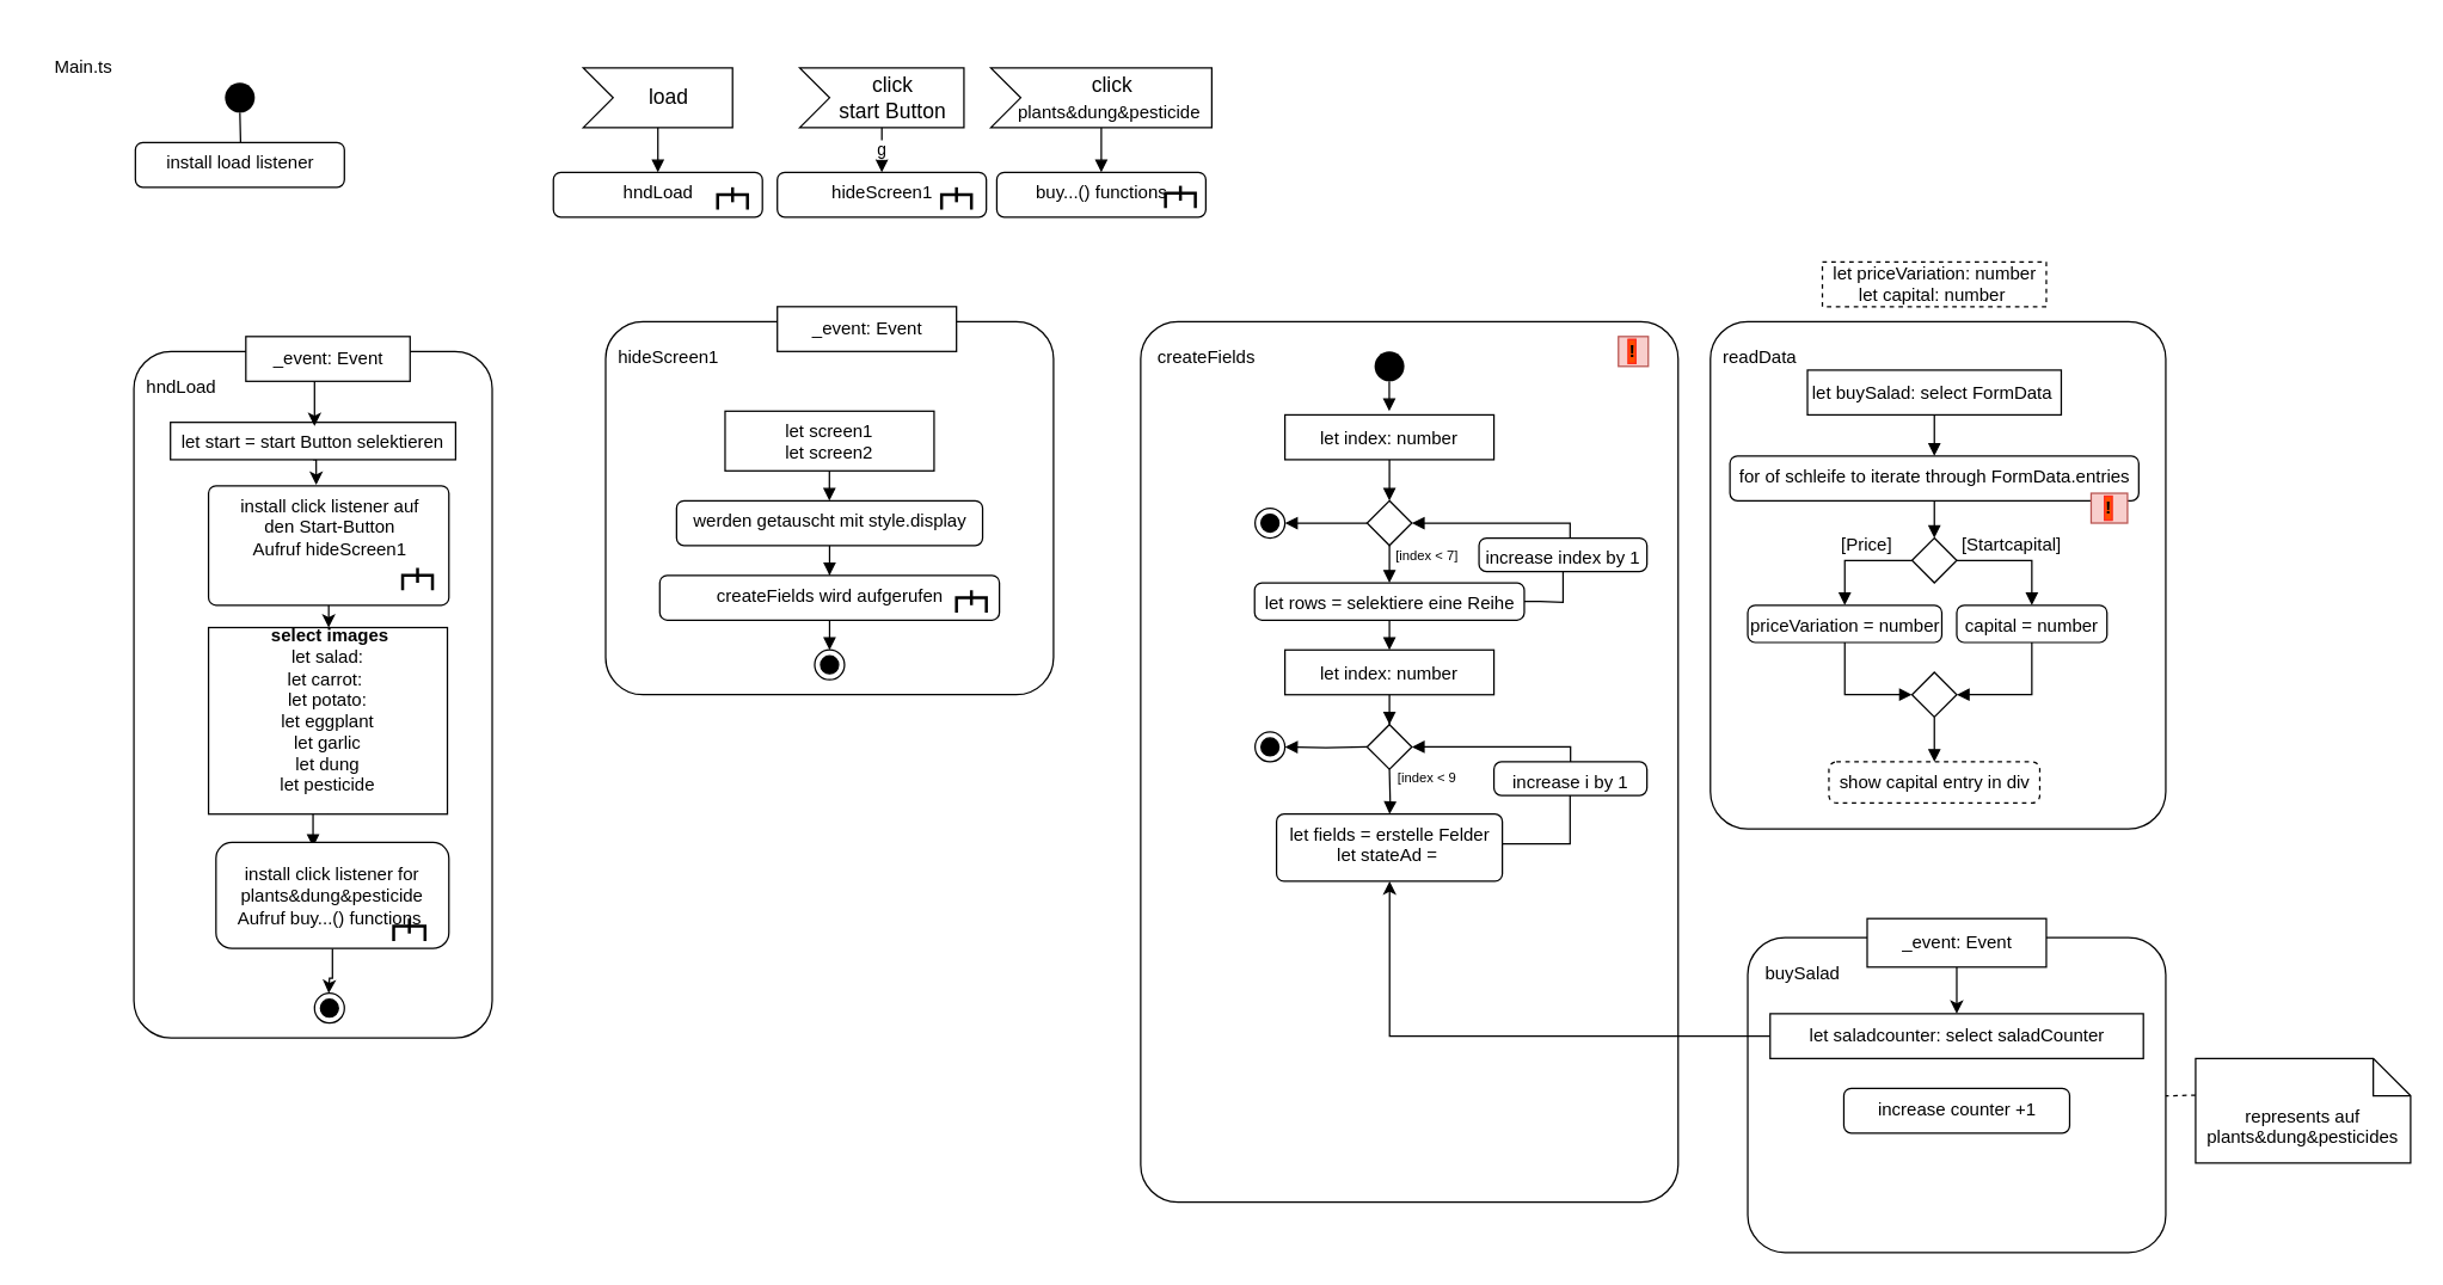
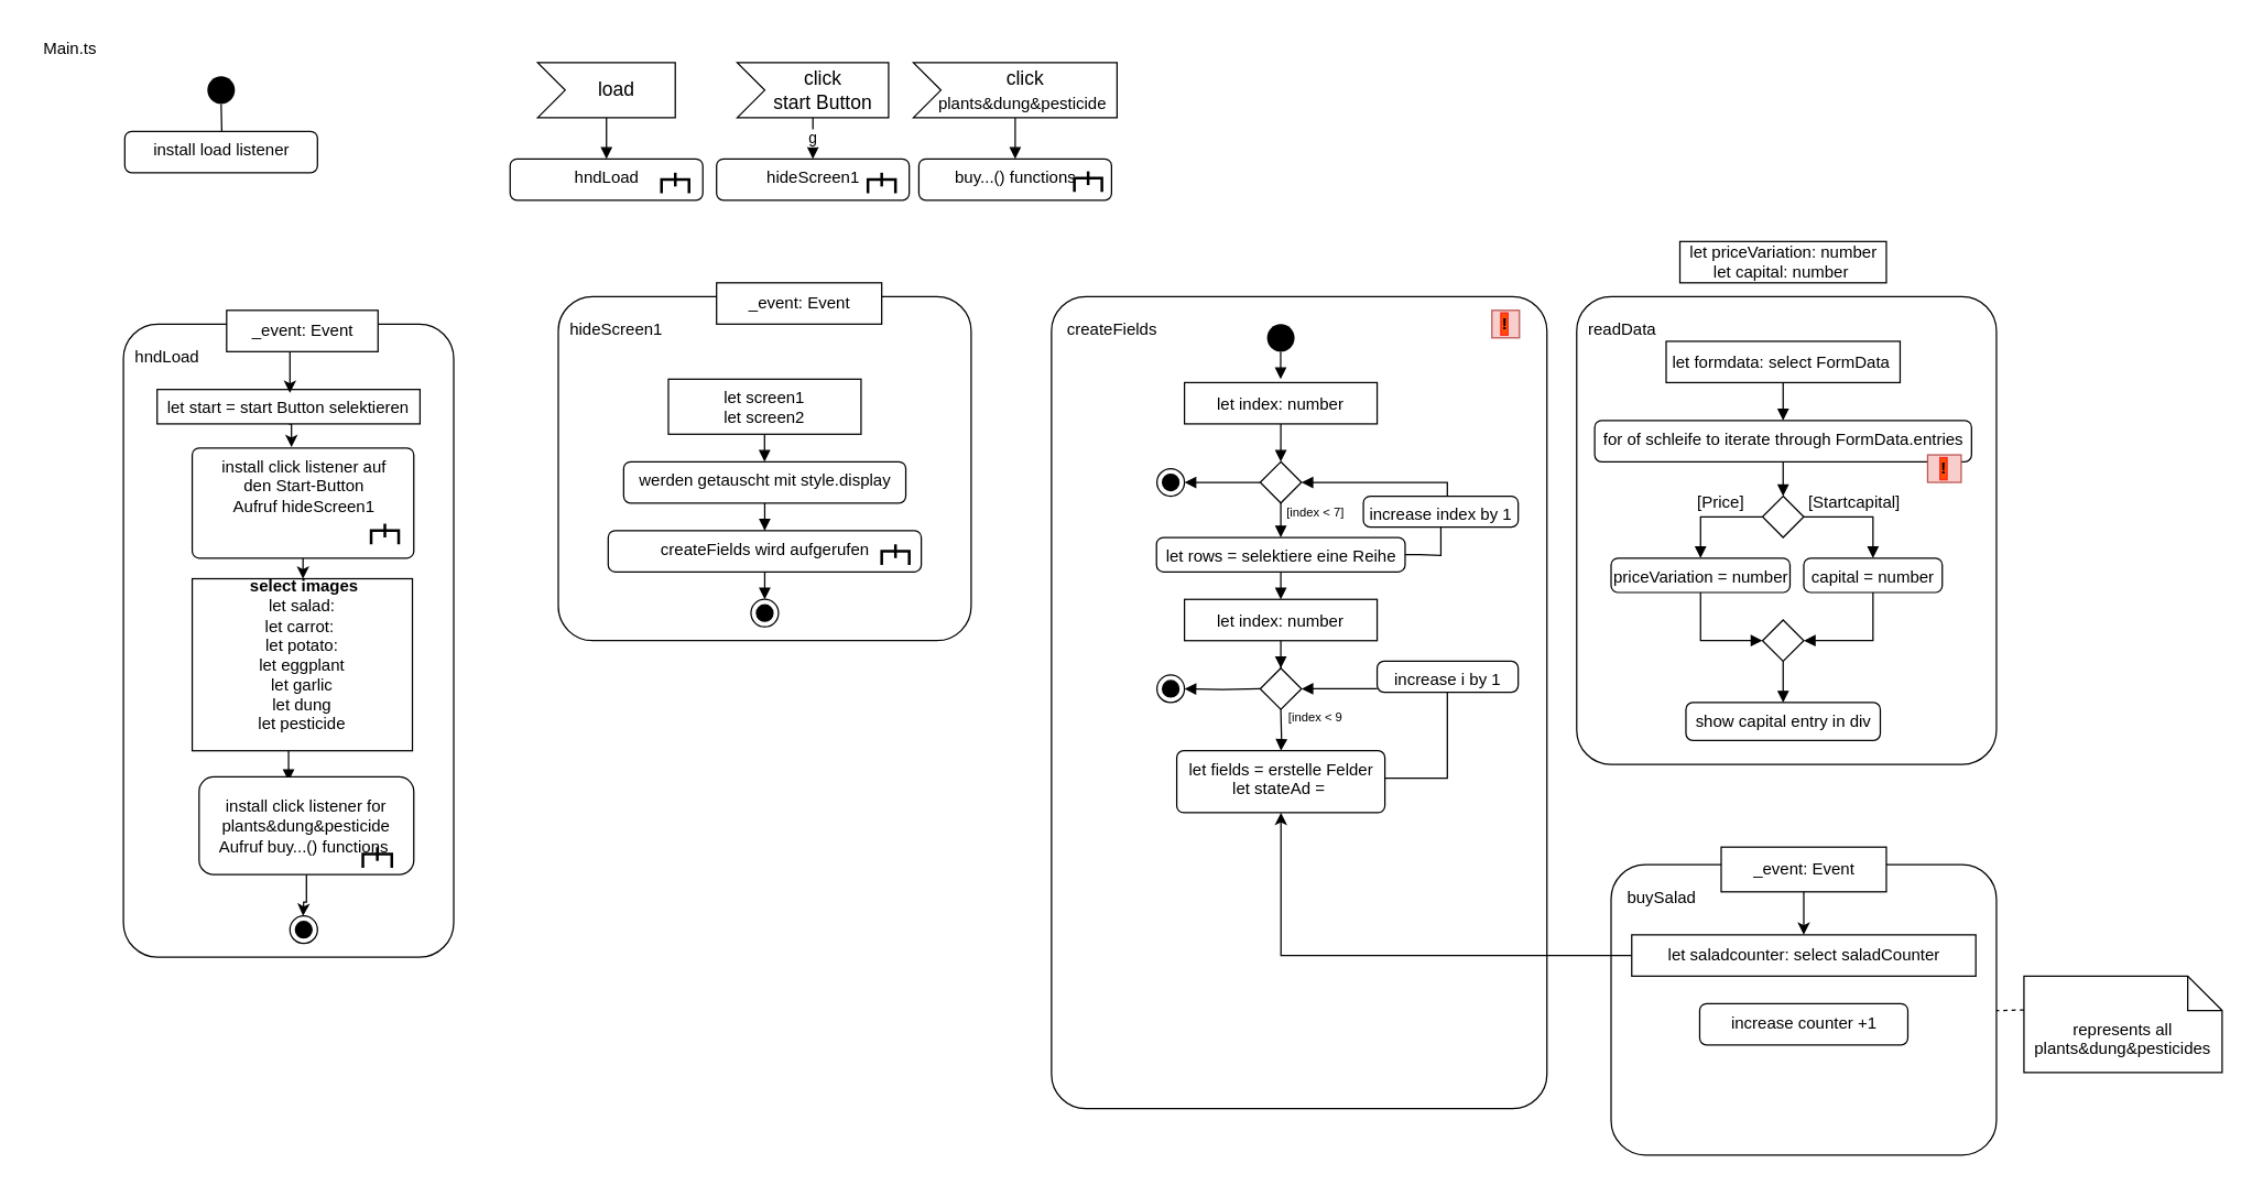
- <mxCell id="95" value="Main.ts" style="text;html=1;align=center;verticalAlign=middle;resizable=0;points=[];autosize=1;strokeColor=none;fillColor=none;" vertex="1" parent="1"><mxGeometry x="25" y="30" width="60" height="30" as="geometry" /></mxCell>
+ <mxCell id="95" value="Main.ts" style="text;html=1;align=center;verticalAlign=middle;resizable=0;points=[];autosize=1;strokeColor=none;fillColor=none;" vertex="1" parent="1"><mxGeometry x="20" y="20" width="60" height="30" as="geometry" /></mxCell>
- <mxCell id="81" value="let priceVariation: number&lt;br&gt;let capital: number&amp;nbsp;" style="html=1;labelBackgroundColor=none;labelBorderColor=none;dashed=1;" vertex="1" parent="1"><mxGeometry x="1220" y="175" width="150" height="30" as="geometry" /></mxCell>
+ <mxCell id="81" value="let priceVariation: number&lt;br&gt;let capital: number&amp;nbsp;" style="html=1;labelBackgroundColor=none;labelBorderColor=none;" vertex="1" parent="1"><mxGeometry x="1220" y="175" width="150" height="30" as="geometry" /></mxCell>
- <mxCell id="83" value="let buySalad: select FormData&amp;nbsp;" style="html=1;labelBackgroundColor=none;labelBorderColor=none;" vertex="1" parent="1"><mxGeometry x="1210" y="247.5" width="170" height="30" as="geometry" /></mxCell>
+ <mxCell id="83" value="let formdata: select FormData&amp;nbsp;" style="html=1;labelBackgroundColor=none;labelBorderColor=none;" vertex="1" parent="1"><mxGeometry x="1210" y="247.5" width="170" height="30" as="geometry" /></mxCell>
- <mxCell id="61" value="increase i by 1" style="html=1;align=center;verticalAlign=top;rounded=1;absoluteArcSize=1;arcSize=10;dashed=0;" parent="1" vertex="1"><mxGeometry x="1000" y="510" width="102.5" height="22.5" as="geometry" /></mxCell>
+ <mxCell id="61" value="increase i by 1" style="html=1;align=center;verticalAlign=top;rounded=1;absoluteArcSize=1;arcSize=10;dashed=0;" parent="1" vertex="1"><mxGeometry x="1000" y="480" width="102.5" height="22.5" as="geometry" /></mxCell>
- <mxCell id="106" value="show capital entry in div" style="html=1;align=center;verticalAlign=top;rounded=1;absoluteArcSize=1;arcSize=10;dashed=1;" vertex="1" parent="1"><mxGeometry x="1224.37" y="510" width="141.25" height="27.5" as="geometry" /></mxCell>
+ <mxCell id="106" value="show capital entry in div" style="html=1;align=center;verticalAlign=top;rounded=1;absoluteArcSize=1;arcSize=10;dashed=0;" vertex="1" parent="1"><mxGeometry x="1224.37" y="510" width="141.25" height="27.5" as="geometry" /></mxCell>
- <mxCell id="94" value="represents auf plants&amp;amp;dung&amp;amp;pesticides" style="shape=note2;boundedLbl=1;whiteSpace=wrap;html=1;size=25;verticalAlign=top;align=center;labelBackgroundColor=none;labelBorderColor=none;" vertex="1" parent="1"><mxGeometry x="1470" y="708.75" width="144" height="70" as="geometry" /></mxCell>
+ <mxCell id="94" value="represents all plants&amp;amp;dung&amp;amp;pesticides" style="shape=note2;boundedLbl=1;whiteSpace=wrap;html=1;size=25;verticalAlign=top;align=center;labelBackgroundColor=none;labelBorderColor=none;" vertex="1" parent="1"><mxGeometry x="1470" y="708.75" width="144" height="70" as="geometry" /></mxCell>
